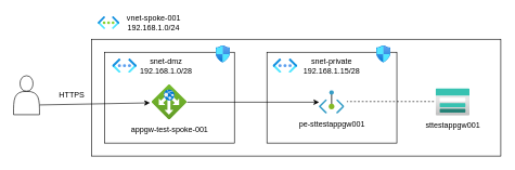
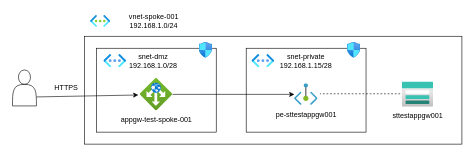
- <mxCell id="11" value="vnet-spoke-001 192.168.1.0/24" style="text;html=1;align=center;verticalAlign=middle;whiteSpace=wrap;rounded=0;" vertex="1" parent="1"><mxGeometry x="190.91" y="20" width="90" height="30" as="geometry" /></mxCell>
+ <mxCell id="11" value="vnet-spoke-001 192.168.1.0/24" style="text;html=1;align=center;verticalAlign=middle;whiteSpace=wrap;rounded=0;" vertex="1" parent="1"><mxGeometry x="210.91" y="20" width="90" height="30" as="geometry" /></mxCell>
